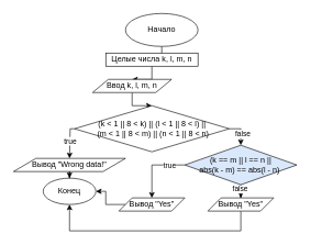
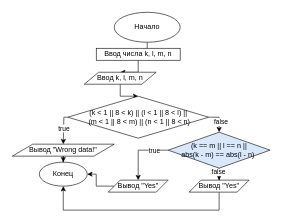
- <mxCell id="8" value="Целые числа&amp;nbsp;k, l, m, n" style="rounded=0;whiteSpace=wrap;html=1;" vertex="1" parent="1"><mxGeometry x="160" y="80" width="140" height="20" as="geometry" /></mxCell>
+ <mxCell id="8" value="Ввод числа&amp;nbsp;k, l, m, n" style="rounded=0;whiteSpace=wrap;html=1;" vertex="1" parent="1"><mxGeometry x="160" y="80" width="140" height="20" as="geometry" /></mxCell>
